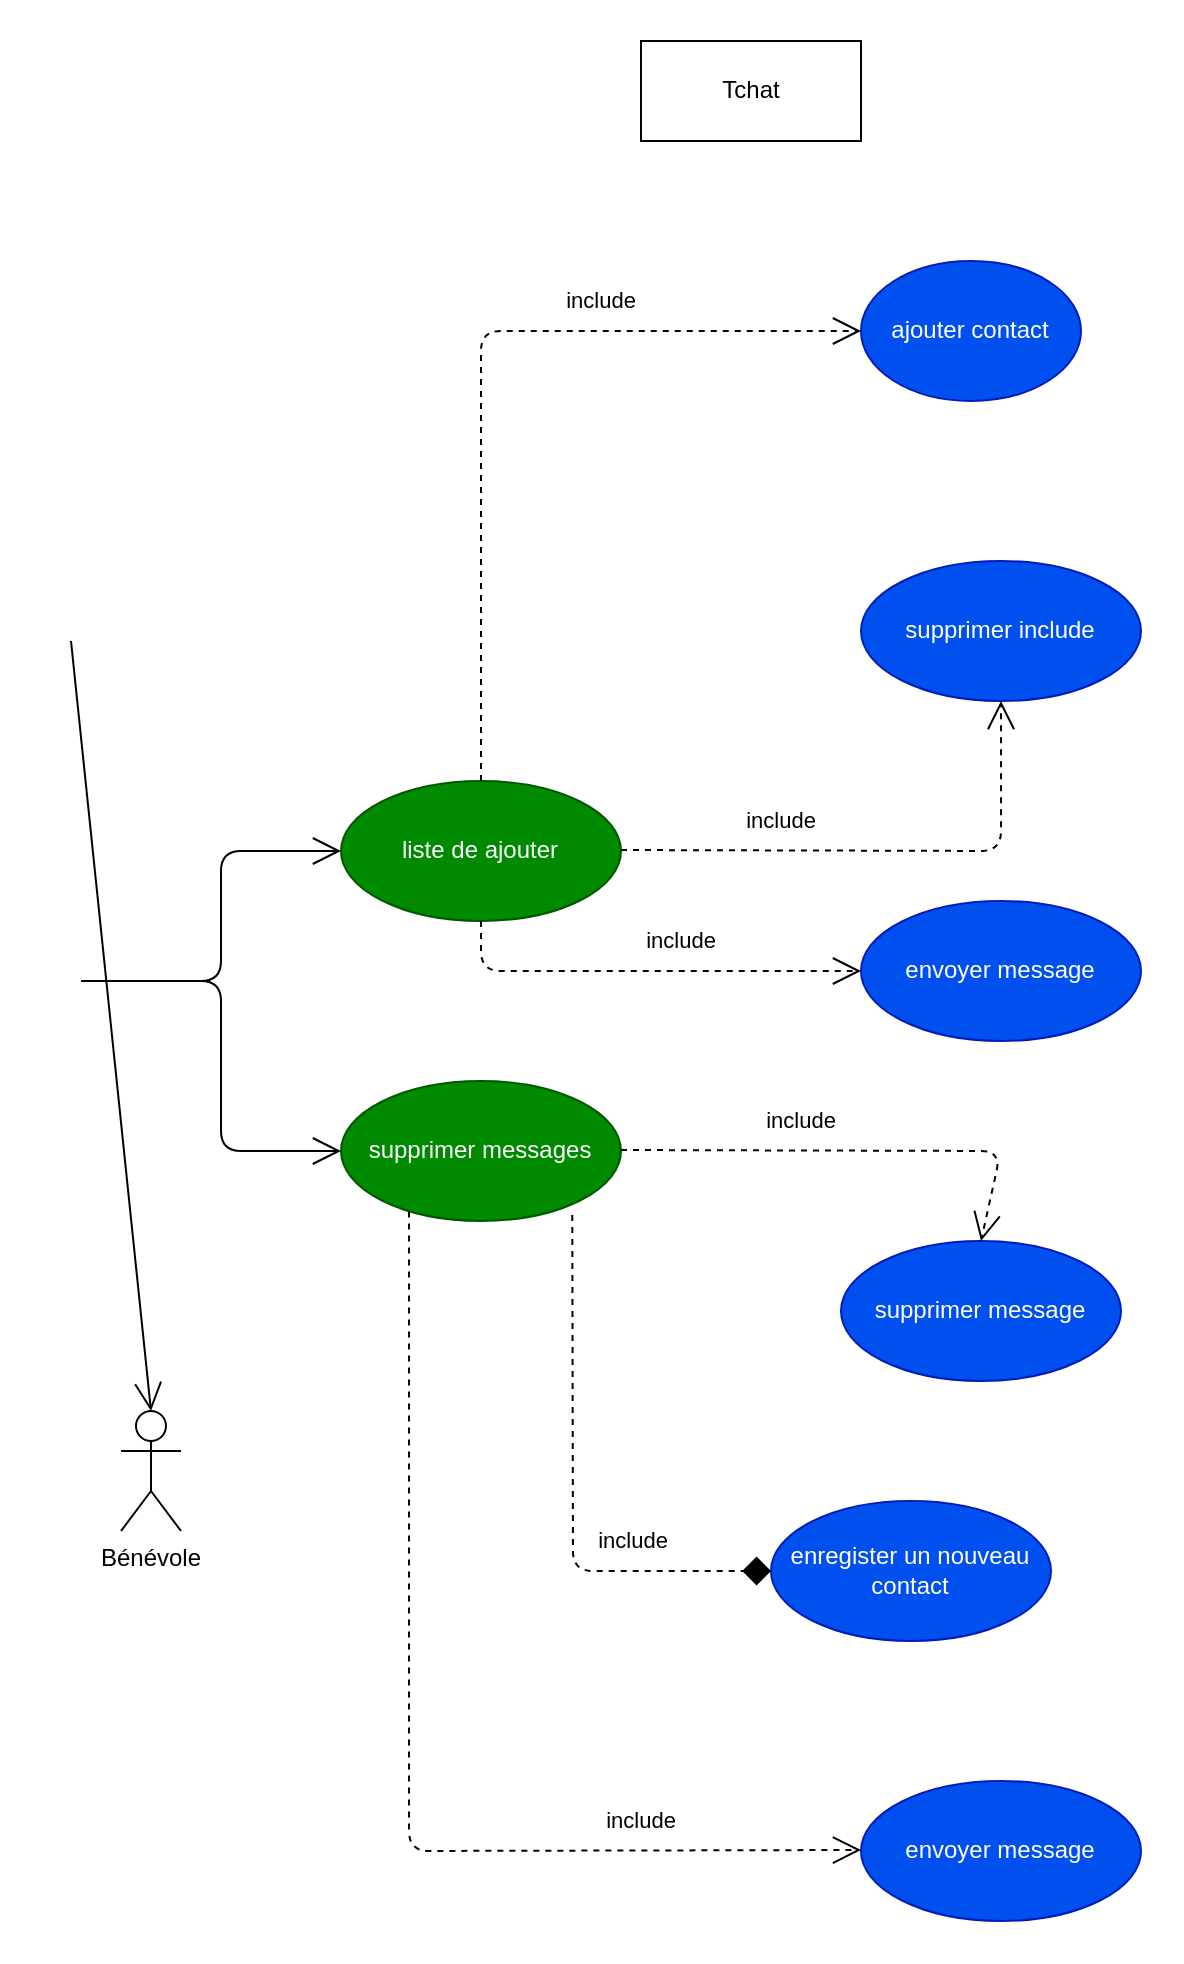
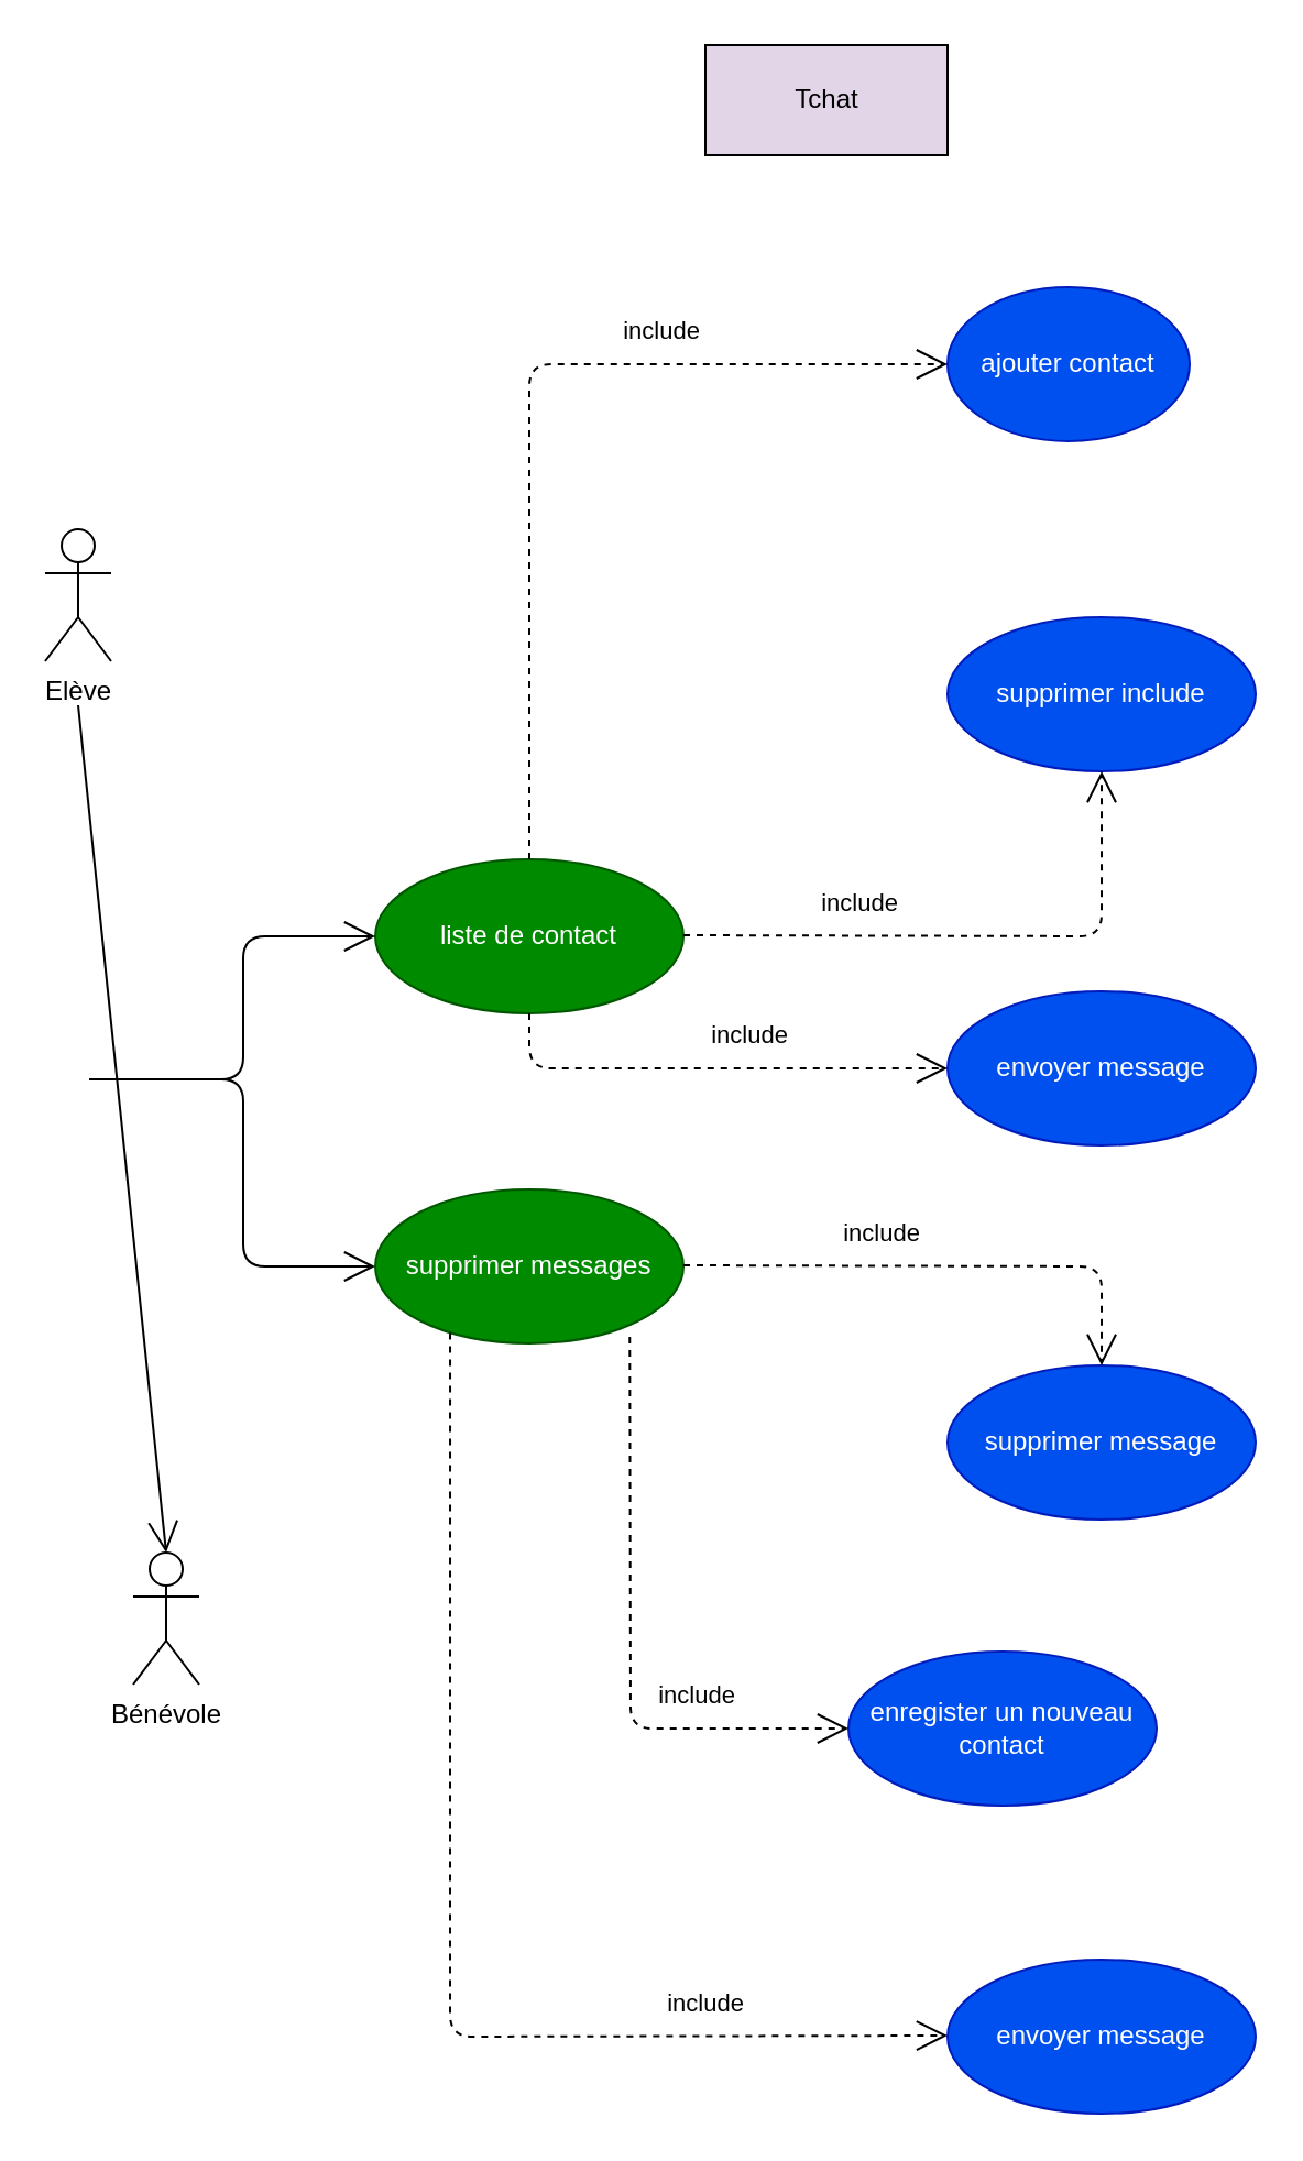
- <mxCell id="2" value="Tchat" style="html=1;" vertex="1" parent="1"><mxGeometry x="320" y="20" width="110" height="50" as="geometry" /></mxCell>
+ <mxCell id="2" value="Tchat" style="html=1;fillColor=#e1d5e7;" vertex="1" parent="1"><mxGeometry x="320" y="20" width="110" height="50" as="geometry" /></mxCell>
+ <mxCell id="3" value="Elève" style="shape=umlActor;verticalLabelPosition=bottom;verticalAlign=top;html=1;" vertex="1" parent="1"><mxGeometry x="20" y="240" width="30" height="60" as="geometry" /></mxCell>
- <mxCell id="6" value="liste de ajouter" style="ellipse;whiteSpace=wrap;html=1;fillColor=#008a00;fontColor=#ffffff;strokeColor=#005700;" vertex="1" parent="1"><mxGeometry x="170" y="390" width="140" height="70" as="geometry" /></mxCell>
+ <mxCell id="6" value="liste de contact" style="ellipse;whiteSpace=wrap;html=1;fillColor=#008a00;fontColor=#ffffff;strokeColor=#005700;" vertex="1" parent="1"><mxGeometry x="170" y="390" width="140" height="70" as="geometry" /></mxCell>
- <mxCell id="16" value="supprimer message" style="ellipse;whiteSpace=wrap;html=1;fillColor=#0050ef;fontColor=#ffffff;strokeColor=#001DBC;" vertex="1" parent="1"><mxGeometry x="420" y="620" width="140" height="70" as="geometry" /></mxCell>
+ <mxCell id="16" value="supprimer message" style="ellipse;whiteSpace=wrap;html=1;fillColor=#0050ef;fontColor=#ffffff;strokeColor=#001DBC;" vertex="1" parent="1"><mxGeometry x="430" y="620" width="140" height="70" as="geometry" /></mxCell>
- <mxCell id="20" value="include" style="endArrow=diamond;endSize=12;dashed=1;html=1;entryX=0;entryY=0.5;entryDx=0;entryDy=0;exitX=0.826;exitY=0.957;exitDx=0;exitDy=0;exitPerimeter=0;" edge="1" parent="1" source="7" target="18"><mxGeometry x="0.503" y="15" width="160" relative="1" as="geometry"><mxPoint x="240" y="610" as="sourcePoint" /><mxPoint x="400" y="610" as="targetPoint" /><Array as="points"><mxPoint x="286" y="785" /></Array><mxPoint as="offset" /></mxGeometry></mxCell>
+ <mxCell id="20" value="include" style="endArrow=open;endSize=12;dashed=1;html=1;entryX=0;entryY=0.5;entryDx=0;entryDy=0;exitX=0.826;exitY=0.957;exitDx=0;exitDy=0;exitPerimeter=0;" edge="1" parent="1" source="7" target="18"><mxGeometry x="0.503" y="15" width="160" relative="1" as="geometry"><mxPoint x="240" y="610" as="sourcePoint" /><mxPoint x="400" y="610" as="targetPoint" /><Array as="points"><mxPoint x="286" y="785" /></Array><mxPoint as="offset" /></mxGeometry></mxCell>
